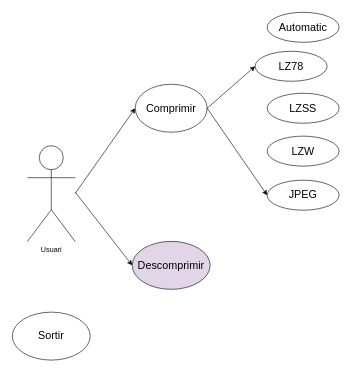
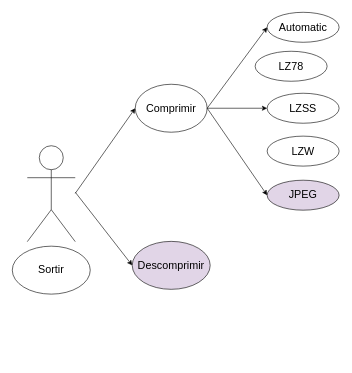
+ <mxCell id="9" value="" style="endArrow=classic;html=1;entryX=0;entryY=0.5;entryDx=0;entryDy=0;exitX=1;exitY=0.5;exitDx=0;exitDy=0;" edge="1" parent="1" source="4" target="5"><mxGeometry width="50" height="50" relative="1" as="geometry"><mxPoint x="135" y="332" as="sourcePoint" /><mxPoint x="235" y="190" as="targetPoint" /></mxGeometry></mxCell>
- <mxCell id="10" value="" style="endArrow=classic;html=1;entryX=0;entryY=0.5;entryDx=0;entryDy=0;exitX=1;exitY=0.5;exitDx=0;exitDy=0;" edge="1" parent="1" source="4" target="6"><mxGeometry width="50" height="50" relative="1" as="geometry"><mxPoint x="355" y="190" as="sourcePoint" /><mxPoint x="455" y="85" as="targetPoint" /></mxGeometry></mxCell>
+ <mxCell id="16" value="" style="endArrow=classic;html=1;entryX=0;entryY=0.5;entryDx=0;entryDy=0;exitX=1;exitY=0.5;exitDx=0;exitDy=0;" edge="1" parent="1" source="4" target="15"><mxGeometry width="50" height="50" relative="1" as="geometry"><mxPoint x="355" y="190" as="sourcePoint" /><mxPoint x="455" y="125" as="targetPoint" /></mxGeometry></mxCell>
- <mxCell id="8" value="&lt;font style=&quot;font-size: 18px&quot;&gt;JPEG&lt;br&gt;&lt;/font&gt;" style="ellipse;whiteSpace=wrap;html=1;" vertex="1" parent="1"><mxGeometry x="445" y="300" width="120" height="50" as="geometry" /></mxCell>
+ <mxCell id="8" value="&lt;font style=&quot;font-size: 18px&quot;&gt;JPEG&lt;br&gt;&lt;/font&gt;" style="ellipse;whiteSpace=wrap;html=1;fillColor=#e1d5e7;" vertex="1" parent="1"><mxGeometry x="445" y="300" width="120" height="50" as="geometry" /></mxCell>
- <mxCell id="14" value="&lt;font style=&quot;font-size: 18px&quot;&gt;Sortir&lt;/font&gt;" style="ellipse;whiteSpace=wrap;html=1;" vertex="1" parent="1"><mxGeometry x="20" y="520" width="130" height="80" as="geometry" /></mxCell>
+ <mxCell id="14" value="&lt;font style=&quot;font-size: 18px&quot;&gt;Sortir&lt;/font&gt;" style="ellipse;whiteSpace=wrap;html=1;" vertex="1" parent="1"><mxGeometry x="20" y="410" width="130" height="80" as="geometry" /></mxCell>
